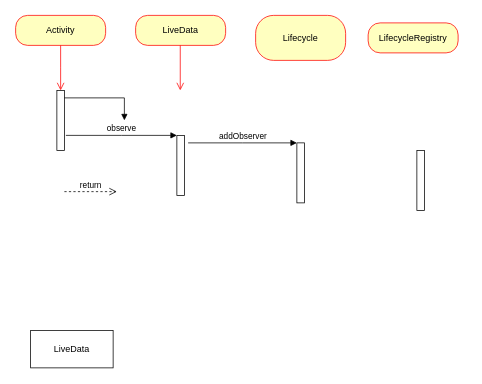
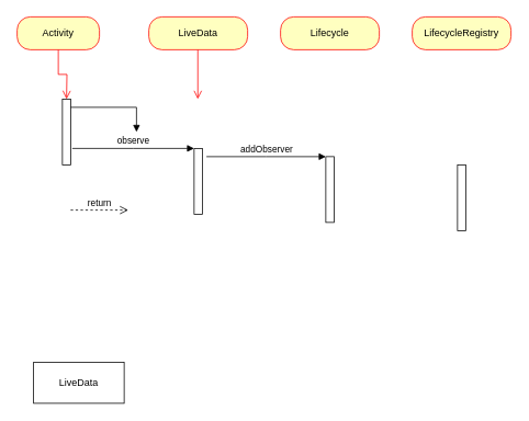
- <mxCell id="2" value="Activity" style="rounded=1;whiteSpace=wrap;html=1;arcSize=40;fontColor=#000000;fillColor=#ffffc0;strokeColor=#ff0000;" vertex="1" parent="1"><mxGeometry x="20" y="20" width="120" height="40" as="geometry" /></mxCell>
+ <mxCell id="2" value="Activity" style="rounded=1;whiteSpace=wrap;html=1;arcSize=40;fontColor=#000000;fillColor=#ffffc0;strokeColor=#ff0000;" vertex="1" parent="1"><mxGeometry x="20" y="20" width="100" height="40" as="geometry" /></mxCell>
- <mxCell id="5" value="Lifecycle" style="rounded=1;whiteSpace=wrap;html=1;arcSize=40;fontColor=#000000;fillColor=#ffffc0;strokeColor=#ff0000;" vertex="1" parent="1"><mxGeometry x="340" y="20" width="120" height="60" as="geometry" /></mxCell>
+ <mxCell id="5" value="Lifecycle" style="rounded=1;whiteSpace=wrap;html=1;arcSize=40;fontColor=#000000;fillColor=#ffffc0;strokeColor=#ff0000;" vertex="1" parent="1"><mxGeometry x="340" y="20" width="120" height="40" as="geometry" /></mxCell>
- <mxCell id="15" value="LifecycleRegistry" style="rounded=1;whiteSpace=wrap;html=1;arcSize=40;fontColor=#000000;fillColor=#ffffc0;strokeColor=#ff0000;" vertex="1" parent="1"><mxGeometry x="490" y="30" width="120" height="40" as="geometry" /></mxCell>
+ <mxCell id="15" value="LifecycleRegistry" style="rounded=1;whiteSpace=wrap;html=1;arcSize=40;fontColor=#000000;fillColor=#ffffc0;strokeColor=#ff0000;" vertex="1" parent="1"><mxGeometry x="500" y="20" width="120" height="40" as="geometry" /></mxCell>
